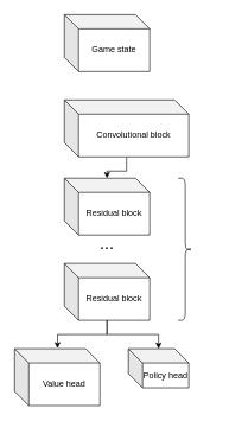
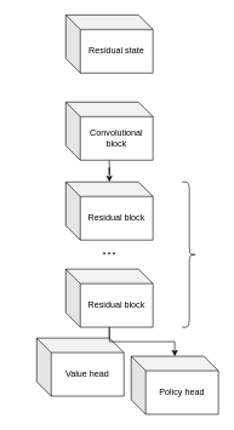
- <mxCell id="2" value="Game state" style="shape=cube;whiteSpace=wrap;html=1;boundedLbl=1;backgroundOutline=1;darkOpacity=0.05;darkOpacity2=0.1;" parent="1" vertex="1"><mxGeometry x="90" y="20" width="120" height="80" as="geometry" /></mxCell>
+ <mxCell id="2" value="Residual state" style="shape=cube;whiteSpace=wrap;html=1;boundedLbl=1;backgroundOutline=1;darkOpacity=0.05;darkOpacity2=0.1;" parent="1" vertex="1"><mxGeometry x="90" y="20" width="120" height="80" as="geometry" /></mxCell>
- <mxCell id="6" value="Convolutional block" style="shape=cube;whiteSpace=wrap;html=1;boundedLbl=1;backgroundOutline=1;darkOpacity=0.05;darkOpacity2=0.1;" parent="1" vertex="1"><mxGeometry x="90" y="140" width="175" height="80" as="geometry" /></mxCell>
+ <mxCell id="6" value="Convolutional block" style="shape=cube;whiteSpace=wrap;html=1;boundedLbl=1;backgroundOutline=1;darkOpacity=0.05;darkOpacity2=0.1;" parent="1" vertex="1"><mxGeometry x="90" y="140" width="120" height="80" as="geometry" /></mxCell>
- <mxCell id="12" value="&lt;span style=&quot;font-weight: 400&quot;&gt;Policy head&lt;/span&gt;" style="shape=cube;whiteSpace=wrap;html=1;boundedLbl=1;backgroundOutline=1;darkOpacity=0.05;darkOpacity2=0.1;fontStyle=1" parent="1" vertex="1"><mxGeometry x="180" y="490" width="85" height="55" as="geometry" /></mxCell>
+ <mxCell id="12" value="&lt;span style=&quot;font-weight: 400&quot;&gt;Policy head&lt;/span&gt;" style="shape=cube;whiteSpace=wrap;html=1;boundedLbl=1;backgroundOutline=1;darkOpacity=0.05;darkOpacity2=0.1;fontStyle=1" parent="1" vertex="1"><mxGeometry x="180" y="490" width="120" height="80" as="geometry" /></mxCell>
- <mxCell id="10" value="Value head" style="shape=cube;whiteSpace=wrap;html=1;boundedLbl=1;backgroundOutline=1;darkOpacity=0.05;darkOpacity2=0.1;" parent="1" vertex="1"><mxGeometry x="20" y="490" width="120" height="80" as="geometry" /></mxCell>
+ <mxCell id="10" value="Value head" style="shape=cube;whiteSpace=wrap;html=1;boundedLbl=1;backgroundOutline=1;darkOpacity=0.05;darkOpacity2=0.1;" parent="1" vertex="1"><mxGeometry x="50" y="465" width="120" height="80" as="geometry" /></mxCell>
